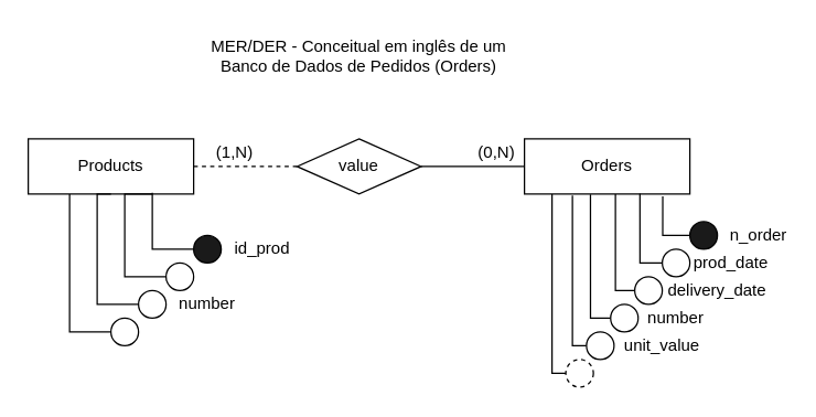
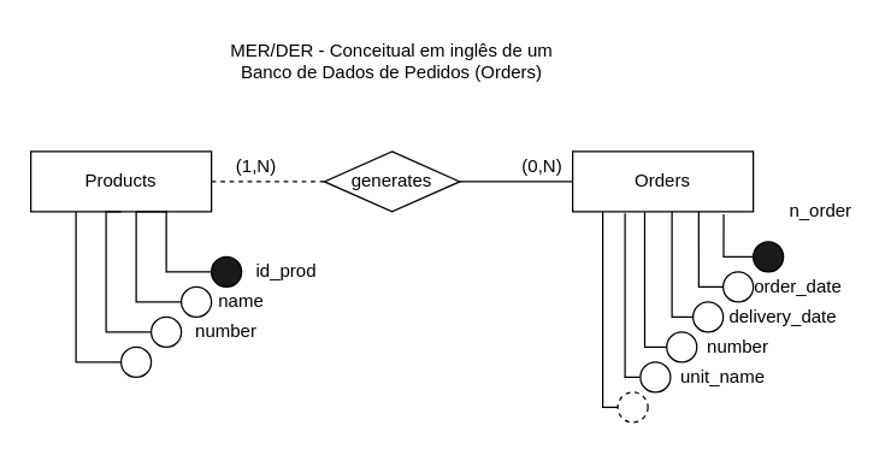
- <mxCell id="35" value="value" style="rhombus;whiteSpace=wrap;html=1;fillColor=#FFFFFF;" vertex="1" parent="1"><mxGeometry x="215" y="100" width="90" height="40" as="geometry" /></mxCell>
+ <mxCell id="35" value="generates" style="rhombus;whiteSpace=wrap;html=1;fillColor=#FFFFFF;" vertex="1" parent="1"><mxGeometry x="215" y="100" width="90" height="40" as="geometry" /></mxCell>
- <mxCell id="17" value="n_order" style="text;html=1;strokeColor=none;fillColor=none;align=center;verticalAlign=middle;whiteSpace=wrap;rounded=0;" vertex="1" parent="1"><mxGeometry x="530" y="160" width="40" height="20" as="geometry" /></mxCell>
+ <mxCell id="17" value="n_order" style="text;html=1;strokeColor=none;fillColor=none;align=center;verticalAlign=middle;whiteSpace=wrap;rounded=0;" vertex="1" parent="1"><mxGeometry x="525" y="130" width="40" height="20" as="geometry" /></mxCell>
- <mxCell id="20" value="prod_date" style="text;html=1;strokeColor=none;fillColor=none;align=center;verticalAlign=middle;whiteSpace=wrap;rounded=0;" vertex="1" parent="1"><mxGeometry x="510" y="180" width="40" height="20" as="geometry" /></mxCell>
+ <mxCell id="20" value="order_date" style="text;html=1;strokeColor=none;fillColor=none;align=center;verticalAlign=middle;whiteSpace=wrap;rounded=0;" vertex="1" parent="1"><mxGeometry x="510" y="180" width="40" height="20" as="geometry" /></mxCell>
+ <mxCell id="9" value="name" style="text;html=1;strokeColor=none;fillColor=none;align=center;verticalAlign=middle;whiteSpace=wrap;rounded=0;" vertex="1" parent="1"><mxGeometry x="140" y="190" width="40" height="20" as="geometry" /></mxCell>
- <mxCell id="29" value="unit_value" style="text;html=1;strokeColor=none;fillColor=none;align=center;verticalAlign=middle;whiteSpace=wrap;rounded=0;" vertex="1" parent="1"><mxGeometry x="460" y="240" width="40" height="20" as="geometry" /></mxCell>
+ <mxCell id="29" value="unit_name" style="text;html=1;strokeColor=none;fillColor=none;align=center;verticalAlign=middle;whiteSpace=wrap;rounded=0;" vertex="1" parent="1"><mxGeometry x="460" y="240" width="40" height="20" as="geometry" /></mxCell>
